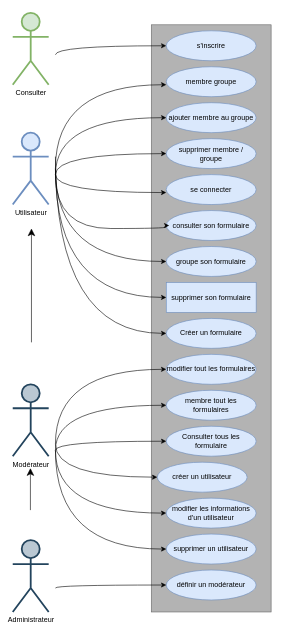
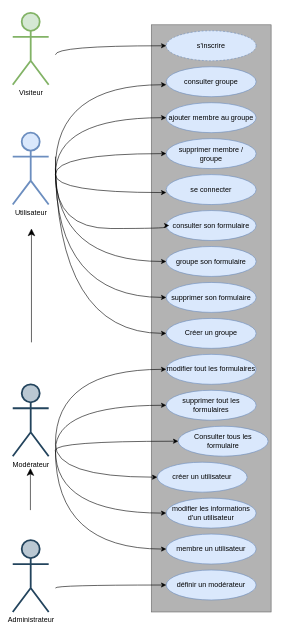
- <mxCell id="35" value="s'inscrire" style="ellipse;whiteSpace=wrap;html=1;aspect=fixed;fillColor=#dae8fc;strokeColor=#6c8ebf;fontFamily=Helvetica;fontStyle=0;labelBorderColor=none;" vertex="1" parent="1"><mxGeometry x="276.97" y="50" width="149.97" height="50" as="geometry" /></mxCell>
+ <mxCell id="35" value="s'inscrire" style="ellipse;whiteSpace=wrap;html=1;aspect=fixed;fillColor=#dae8fc;strokeColor=#6c8ebf;fontFamily=Helvetica;fontStyle=0;labelBorderColor=none;dashed=1;" vertex="1" parent="1"><mxGeometry x="276.97" y="50" width="149.97" height="50" as="geometry" /></mxCell>
- <mxCell id="34" value="membre groupe" style="ellipse;whiteSpace=wrap;html=1;aspect=fixed;fillColor=#dae8fc;strokeColor=#6c8ebf;fontFamily=Helvetica;fontStyle=0;labelBorderColor=none;" vertex="1" parent="1"><mxGeometry x="277.03" y="110" width="149.97" height="50" as="geometry" /></mxCell>
+ <mxCell id="34" value="consulter groupe" style="ellipse;whiteSpace=wrap;html=1;aspect=fixed;fillColor=#dae8fc;strokeColor=#6c8ebf;fontFamily=Helvetica;fontStyle=0;labelBorderColor=none;" vertex="1" parent="1"><mxGeometry x="277.03" y="110" width="149.97" height="50" as="geometry" /></mxCell>
- <mxCell id="8" value="Consulter" style="shape=umlActor;verticalLabelPosition=bottom;verticalAlign=top;html=1;fillColor=#d5e8d4;strokeColor=#82b366;strokeWidth=3;" parent="1" vertex="1"><mxGeometry x="20.75" y="20" width="60" height="120" as="geometry" /></mxCell>
+ <mxCell id="8" value="Visiteur" style="shape=umlActor;verticalLabelPosition=bottom;verticalAlign=top;html=1;fillColor=#d5e8d4;strokeColor=#82b366;strokeWidth=3;" parent="1" vertex="1"><mxGeometry x="20.75" y="20" width="60" height="120" as="geometry" /></mxCell>
- <mxCell id="7" value="supprimer son formulaire" style="whiteSpace=wrap;html=1;fillColor=#dae8fc;strokeColor=#6c8ebf;rounded=0;" parent="1" vertex="1"><mxGeometry x="277" y="470" width="150" height="50" as="geometry" /></mxCell>
+ <mxCell id="7" value="supprimer son formulaire" style="ellipse;whiteSpace=wrap;html=1;fillColor=#dae8fc;strokeColor=#6c8ebf;" parent="1" vertex="1"><mxGeometry x="277" y="470" width="150" height="50" as="geometry" /></mxCell>
- <mxCell id="9" value="Créer un formulaire" style="ellipse;whiteSpace=wrap;html=1;fillColor=#dae8fc;strokeColor=#6c8ebf;" parent="1" vertex="1"><mxGeometry x="277" y="530" width="150" height="50" as="geometry" /></mxCell>
+ <mxCell id="9" value="Créer un groupe" style="ellipse;whiteSpace=wrap;html=1;fillColor=#dae8fc;strokeColor=#6c8ebf;" parent="1" vertex="1"><mxGeometry x="277" y="530" width="150" height="50" as="geometry" /></mxCell>
- <mxCell id="11" value="membre tout les formulaires" style="ellipse;whiteSpace=wrap;html=1;fillColor=#dae8fc;strokeColor=#6c8ebf;" parent="1" vertex="1"><mxGeometry x="277" y="650" width="150" height="50" as="geometry" /></mxCell>
+ <mxCell id="11" value="supprimer tout les formulaires" style="ellipse;whiteSpace=wrap;html=1;fillColor=#dae8fc;strokeColor=#6c8ebf;" parent="1" vertex="1"><mxGeometry x="277" y="650" width="150" height="50" as="geometry" /></mxCell>
- <mxCell id="12" value="Consulter tous les formulaire" style="ellipse;whiteSpace=wrap;html=1;fillColor=#dae8fc;strokeColor=#6c8ebf;" parent="1" vertex="1"><mxGeometry x="277" y="710" width="150" height="50" as="geometry" /></mxCell>
+ <mxCell id="12" value="Consulter tous les formulaire" style="ellipse;whiteSpace=wrap;html=1;fillColor=#dae8fc;strokeColor=#6c8ebf;" parent="1" vertex="1"><mxGeometry x="297" y="710" width="150" height="50" as="geometry" /></mxCell>
- <mxCell id="24" value="supprimer un utilisateur" style="ellipse;whiteSpace=wrap;html=1;fillColor=#dae8fc;strokeColor=#6c8ebf;" parent="1" vertex="1"><mxGeometry x="277" y="890" width="150" height="50" as="geometry" /></mxCell>
+ <mxCell id="24" value="membre un utilisateur" style="ellipse;whiteSpace=wrap;html=1;fillColor=#dae8fc;strokeColor=#6c8ebf;" parent="1" vertex="1"><mxGeometry x="277" y="890" width="150" height="50" as="geometry" /></mxCell>
